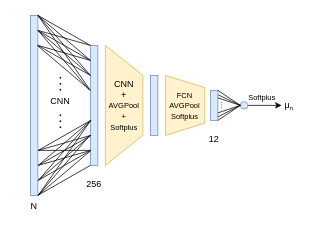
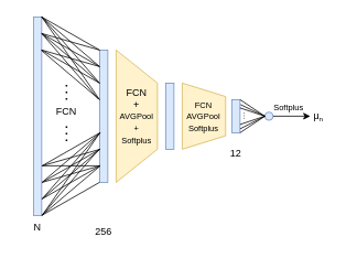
- <mxCell id="34" value="CNN" style="text;strokeColor=none;align=center;fillColor=none;html=1;verticalAlign=middle;whiteSpace=wrap;rounded=0;" vertex="1" parent="1"><mxGeometry x="50" y="120" width="60" height="30" as="geometry" /></mxCell>
+ <mxCell id="34" value="FCN" style="text;strokeColor=none;align=center;fillColor=none;html=1;verticalAlign=middle;whiteSpace=wrap;rounded=0;" vertex="1" parent="1"><mxGeometry x="50" y="120" width="60" height="30" as="geometry" /></mxCell>
- <mxCell id="35" value="CNN&lt;br&gt;+&lt;br&gt;&lt;font style=&quot;font-size: 10px;&quot;&gt;AVGPool&lt;br&gt;+&lt;br&gt;Softplus&lt;br&gt;&lt;/font&gt;" style="text;strokeColor=none;align=center;fillColor=none;html=1;verticalAlign=middle;whiteSpace=wrap;rounded=0;" vertex="1" parent="1"><mxGeometry x="135" y="100" width="60" height="80" as="geometry" /></mxCell>
+ <mxCell id="35" value="FCN&lt;br&gt;+&lt;br&gt;&lt;font style=&quot;font-size: 10px;&quot;&gt;AVGPool&lt;br&gt;+&lt;br&gt;Softplus&lt;br&gt;&lt;/font&gt;" style="text;strokeColor=none;align=center;fillColor=none;html=1;verticalAlign=middle;whiteSpace=wrap;rounded=0;" vertex="1" parent="1"><mxGeometry x="135" y="100" width="60" height="80" as="geometry" /></mxCell>
- <mxCell id="33" value="256" style="text;strokeColor=none;align=center;fillColor=none;html=1;verticalAlign=middle;whiteSpace=wrap;rounded=0;" vertex="1" parent="1"><mxGeometry x="100" y="230" width="50" height="30" as="geometry" /></mxCell>
+ <mxCell id="33" value="256" style="text;strokeColor=none;align=center;fillColor=none;html=1;verticalAlign=middle;whiteSpace=wrap;rounded=0;" vertex="1" parent="1"><mxGeometry x="100" y="265" width="50" height="30" as="geometry" /></mxCell>
